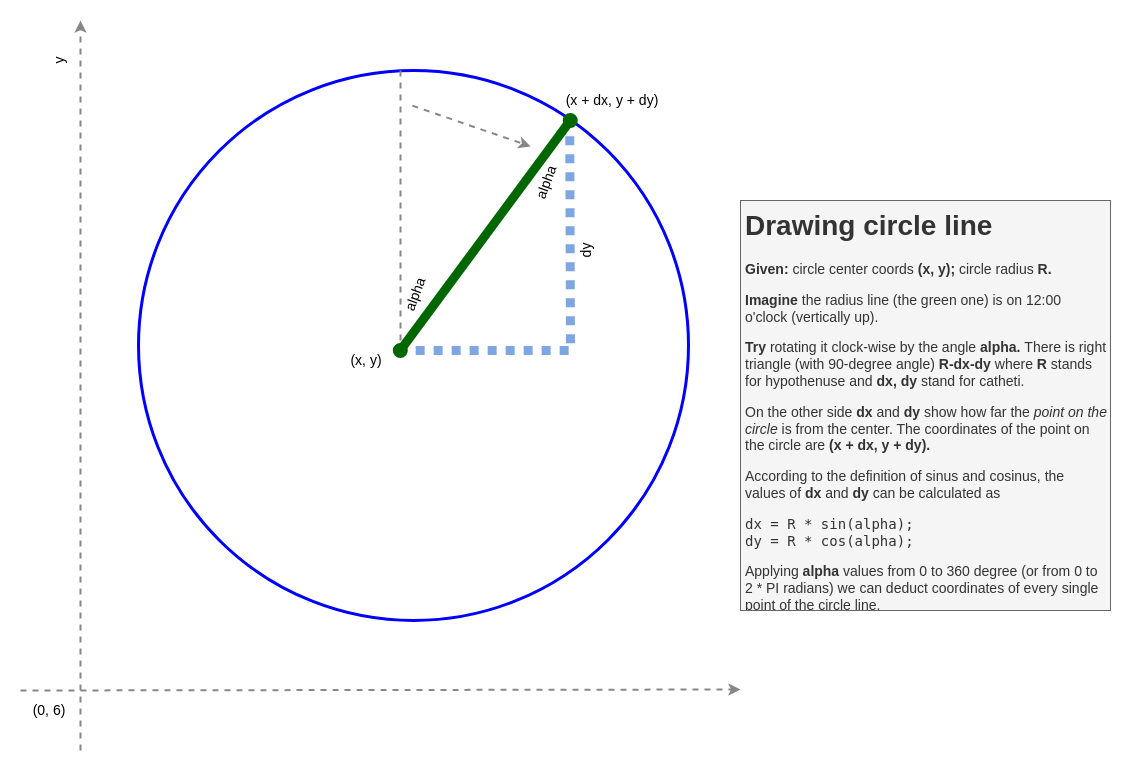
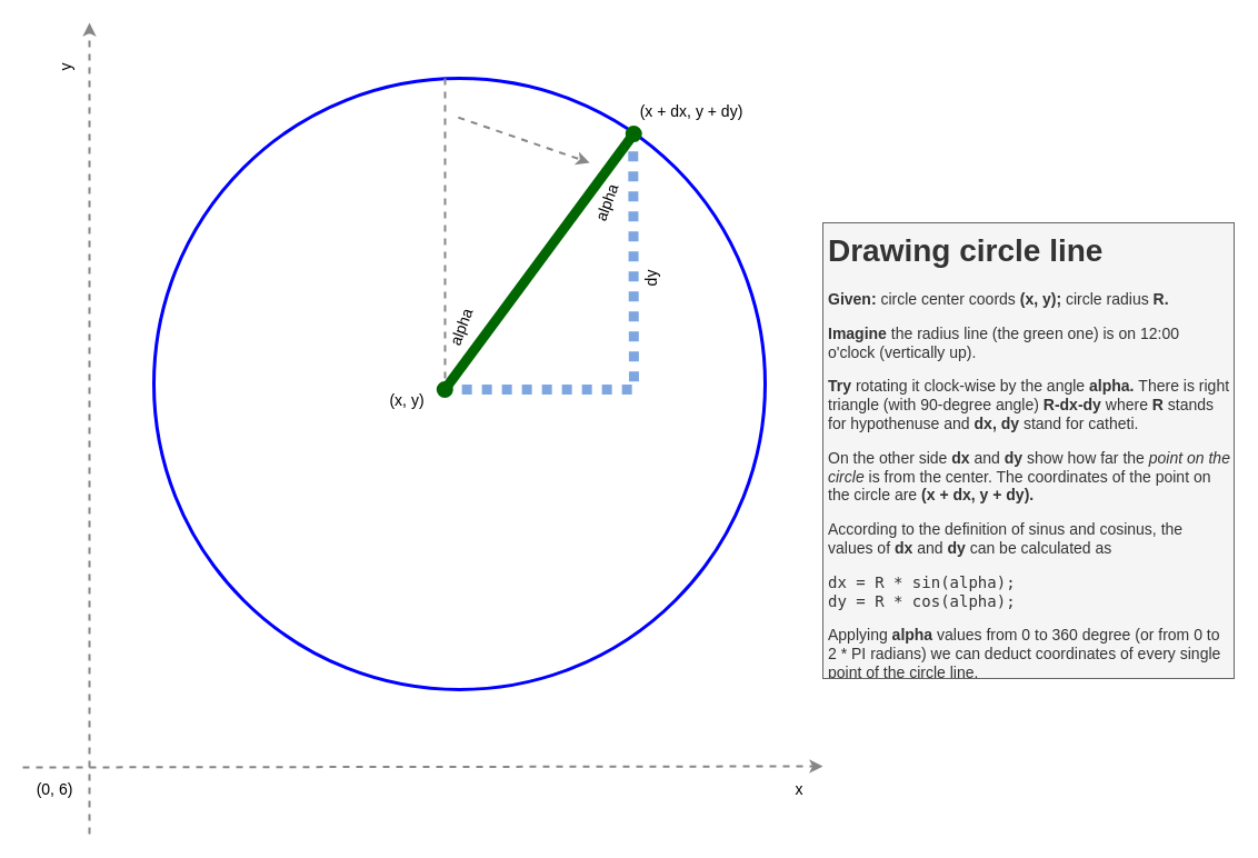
- <mxCell id="8" value="(x + dx, y + dy)" style="text;html=1;strokeColor=none;fillColor=none;align=center;verticalAlign=middle;whiteSpace=wrap;rounded=0;fontSize=14;fontStyle=0" parent="1" vertex="1"><mxGeometry x="546" y="90" width="132" height="20" as="geometry" /></mxCell>
+ <mxCell id="8" value="(x + dx, y + dy)" style="text;html=1;strokeColor=none;fillColor=none;align=center;verticalAlign=middle;whiteSpace=wrap;rounded=0;fontSize=14;fontStyle=0" parent="1" vertex="1"><mxGeometry x="556" y="90" width="132" height="20" as="geometry" /></mxCell>
+ <mxCell id="18" value="x" style="text;html=1;strokeColor=none;fillColor=none;align=center;verticalAlign=middle;whiteSpace=wrap;rounded=0;fontStyle=0;fontSize=14;" vertex="1" parent="1"><mxGeometry x="690" y="700" width="58" height="20" as="geometry" /></mxCell>
